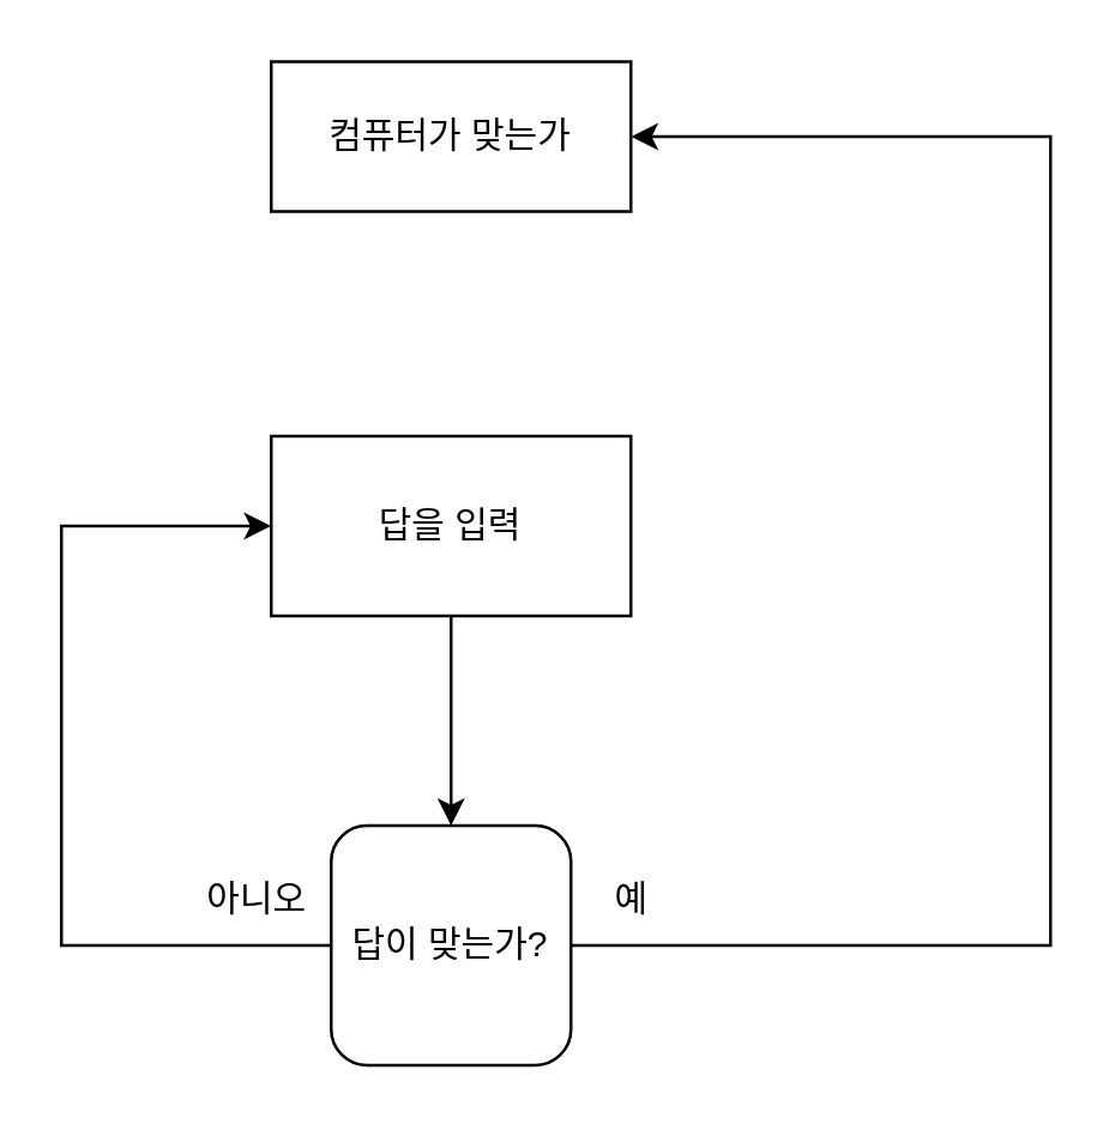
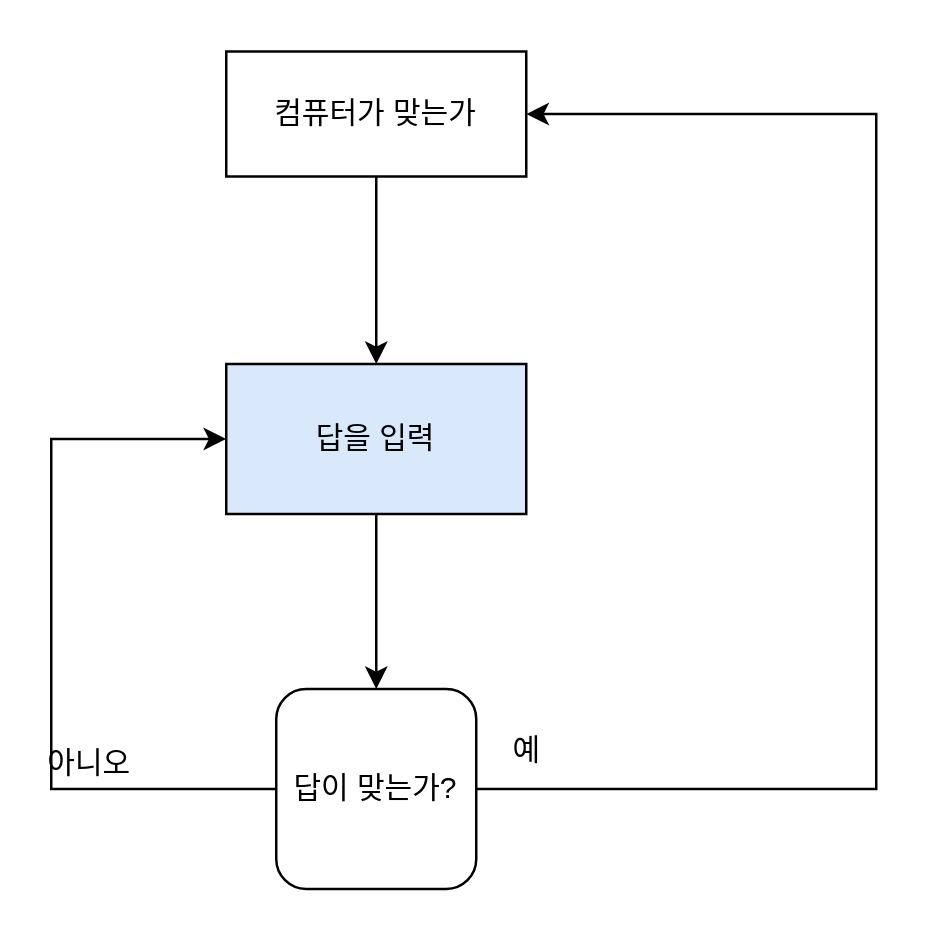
+ <mxCell id="2" value="" style="edgeStyle=orthogonalEdgeStyle;rounded=0;orthogonalLoop=1;jettySize=auto;html=1;" edge="1" parent="1" source="3" target="5"><mxGeometry relative="1" as="geometry" /></mxCell>
- <mxCell id="5" value="답을 입력" style="whiteSpace=wrap;html=1;rounded=0;" vertex="1" parent="1"><mxGeometry x="90" y="145" width="120" height="60" as="geometry" /></mxCell>
+ <mxCell id="5" value="답을 입력" style="whiteSpace=wrap;html=1;rounded=0;fillColor=#dae8fc;" vertex="1" parent="1"><mxGeometry x="90" y="145" width="120" height="60" as="geometry" /></mxCell>
- <mxCell id="10" value="아니오" style="text;html=1;align=center;verticalAlign=middle;resizable=0;points=[];autosize=1;strokeColor=none;" vertex="1" parent="1"><mxGeometry x="60" y="290" width="50" height="20" as="geometry" /></mxCell>
+ <mxCell id="10" value="아니오" style="text;html=1;align=center;verticalAlign=middle;resizable=0;points=[];autosize=1;strokeColor=none;" vertex="1" parent="1"><mxGeometry x="10" y="295" width="50" height="20" as="geometry" /></mxCell>
